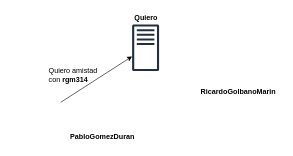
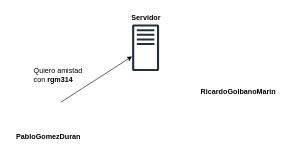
- <mxCell id="7" value="Quiero" style="text;html=1;align=center;verticalAlign=middle;resizable=0;points=[];autosize=1;fontStyle=1" parent="1" vertex="1"><mxGeometry x="208" y="20" width="70" height="20" as="geometry" /></mxCell>
+ <mxCell id="7" value="Servidor" style="text;html=1;align=center;verticalAlign=middle;resizable=0;points=[];autosize=1;fontStyle=1" parent="1" vertex="1"><mxGeometry x="208" y="20" width="70" height="20" as="geometry" /></mxCell>
- <mxCell id="6" value="&lt;div&gt;Quiero amistad &lt;br&gt;&lt;/div&gt;&lt;div&gt;con &lt;b&gt;rgm314&lt;/b&gt;&lt;/div&gt;" style="text;html=1;align=left;verticalAlign=middle;resizable=0;points=[];autosize=1;fontSize=12;fillColor=none;" parent="1" vertex="1"><mxGeometry x="79" y="110" width="100" height="30" as="geometry" /></mxCell>
+ <mxCell id="6" value="&lt;div&gt;Quiero amistad &lt;br&gt;&lt;/div&gt;&lt;div&gt;con &lt;b&gt;rgm314&lt;/b&gt;&lt;/div&gt;" style="text;html=1;align=left;verticalAlign=middle;resizable=0;points=[];autosize=1;fontSize=12;fillColor=none;" parent="1" vertex="1"><mxGeometry x="54" y="110" width="100" height="30" as="geometry" /></mxCell>
- <mxCell id="8" value="PabloGomezDuran" style="text;html=1;align=center;verticalAlign=middle;resizable=0;points=[];autosize=1;fontStyle=1" vertex="1" parent="1"><mxGeometry x="110" y="218" width="120" height="20" as="geometry" /></mxCell>
+ <mxCell id="8" value="PabloGomezDuran" style="text;html=1;align=center;verticalAlign=middle;resizable=0;points=[];autosize=1;fontStyle=1" vertex="1" parent="1"><mxGeometry x="20" y="218" width="120" height="20" as="geometry" /></mxCell>
